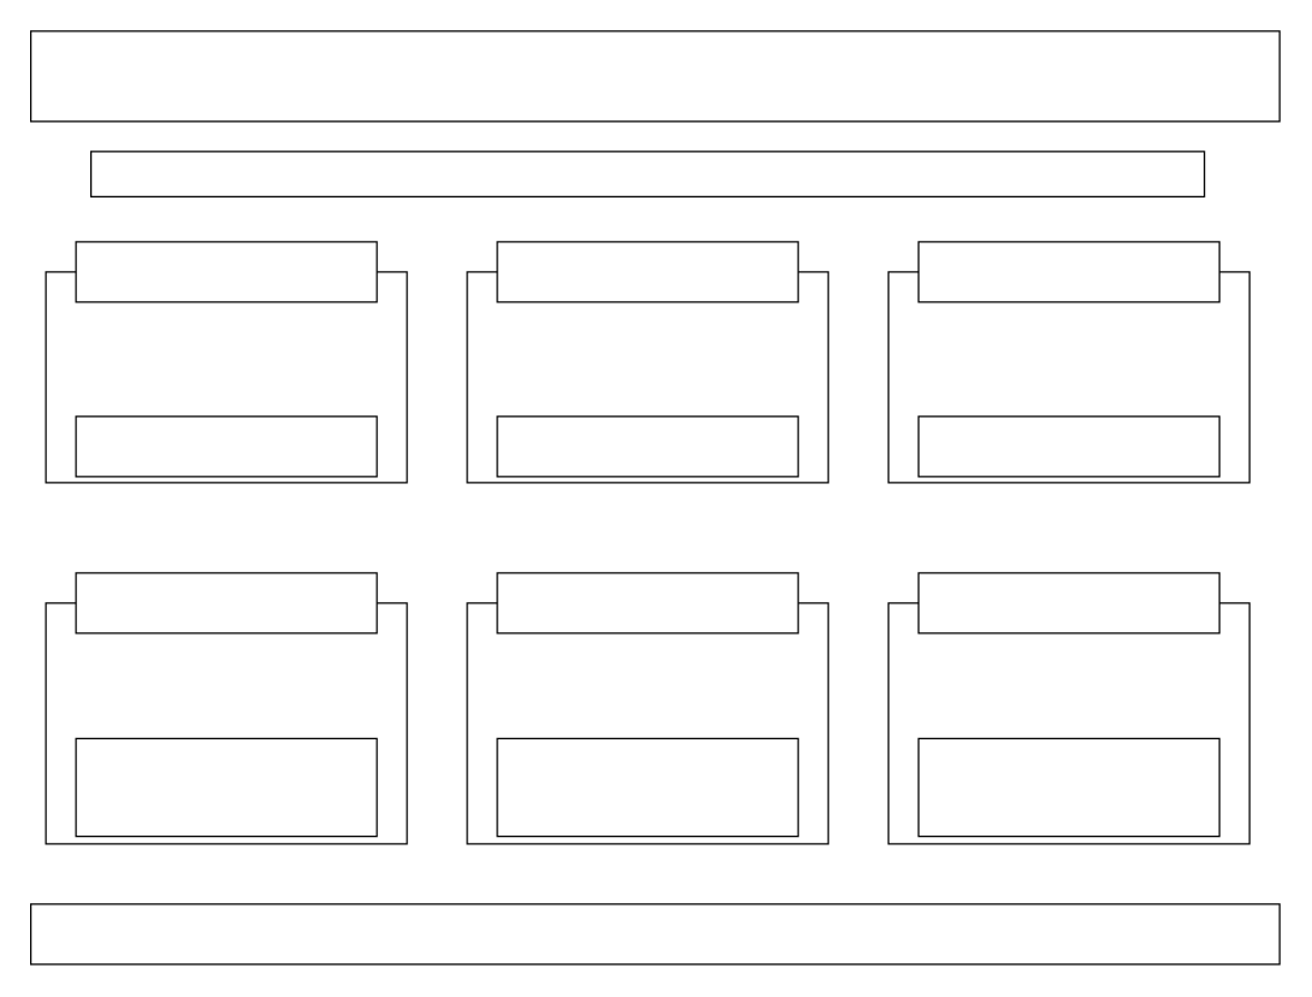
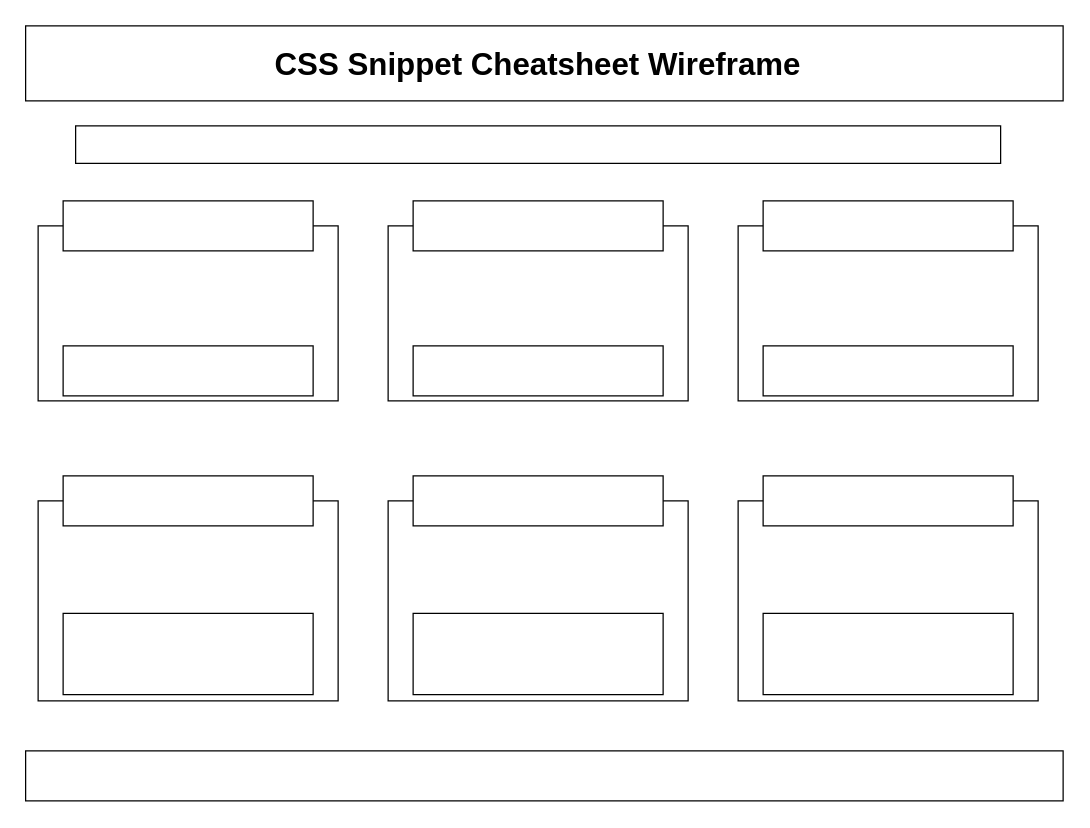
+ <mxCell id="23" value="CSS Snippet Cheatsheet Wireframe" style="text;strokeColor=none;align=center;fillColor=none;html=1;verticalAlign=middle;whiteSpace=wrap;rounded=0;fontSize=25;fontStyle=1" vertex="1" parent="1"><mxGeometry x="150" y="25" width="560" height="50" as="geometry" /></mxCell>
